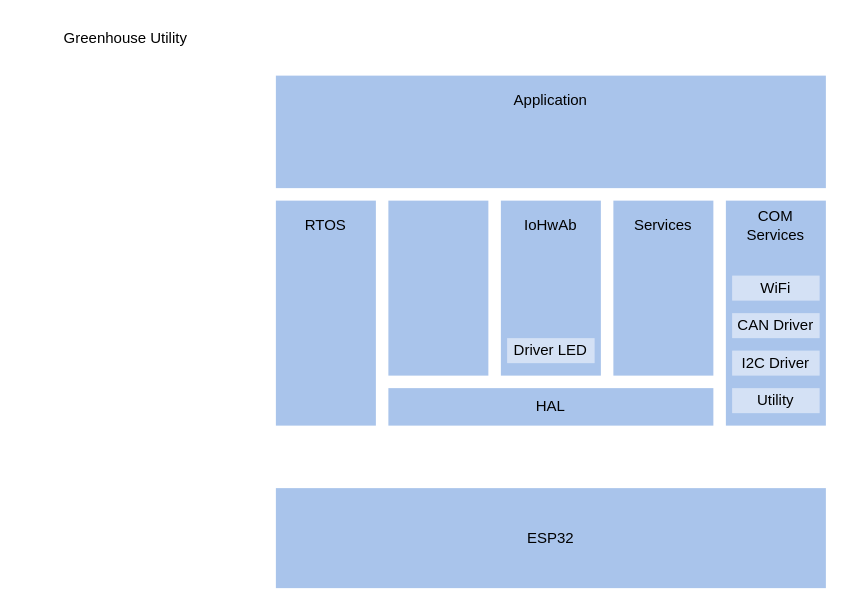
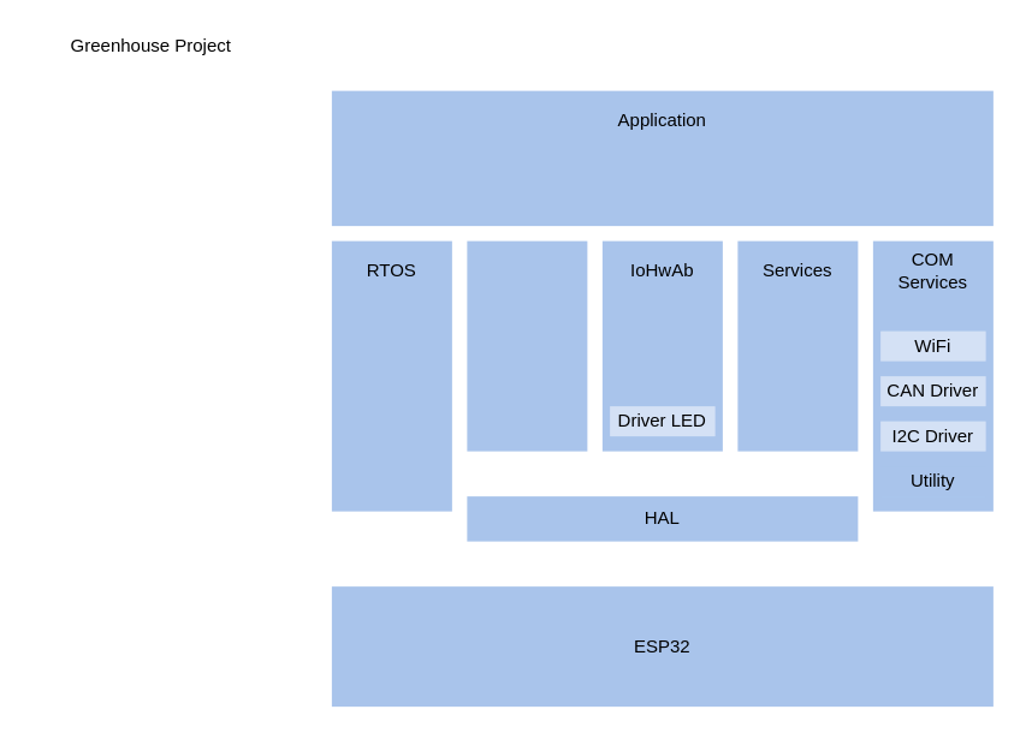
- <mxCell id="19" value="Greenhouse Utility" style="text;html=1;strokeColor=none;fillColor=none;align=center;verticalAlign=middle;whiteSpace=wrap;rounded=0;" vertex="1" parent="1"><mxGeometry x="20" y="20" width="160" height="20" as="geometry" /></mxCell>
+ <mxCell id="19" value="Greenhouse Project" style="text;html=1;strokeColor=none;fillColor=none;align=center;verticalAlign=middle;whiteSpace=wrap;rounded=0;" vertex="1" parent="1"><mxGeometry x="20" y="20" width="160" height="20" as="geometry" /></mxCell>
- <mxCell id="20" value="Utility" style="rounded=0;whiteSpace=wrap;html=1;fillColor=#D4E1F5;strokeColor=none;" vertex="1" parent="1"><mxGeometry x="585" y="310" width="70" height="20" as="geometry" /></mxCell>
+ <mxCell id="20" value="Utility" style="rounded=0;whiteSpace=wrap;html=1;fillColor=#a9c4eb;strokeColor=none;" vertex="1" parent="1"><mxGeometry x="585" y="310" width="70" height="20" as="geometry" /></mxCell>
- <mxCell id="5" value="HAL" style="rounded=0;whiteSpace=wrap;html=1;fillColor=#A9C4EB;strokeColor=none;" vertex="1" parent="1"><mxGeometry x="310" y="310" width="260" height="30" as="geometry" /></mxCell>
+ <mxCell id="5" value="HAL" style="rounded=0;whiteSpace=wrap;html=1;fillColor=#A9C4EB;strokeColor=none;" vertex="1" parent="1"><mxGeometry x="310" y="330" width="260" height="30" as="geometry" /></mxCell>
